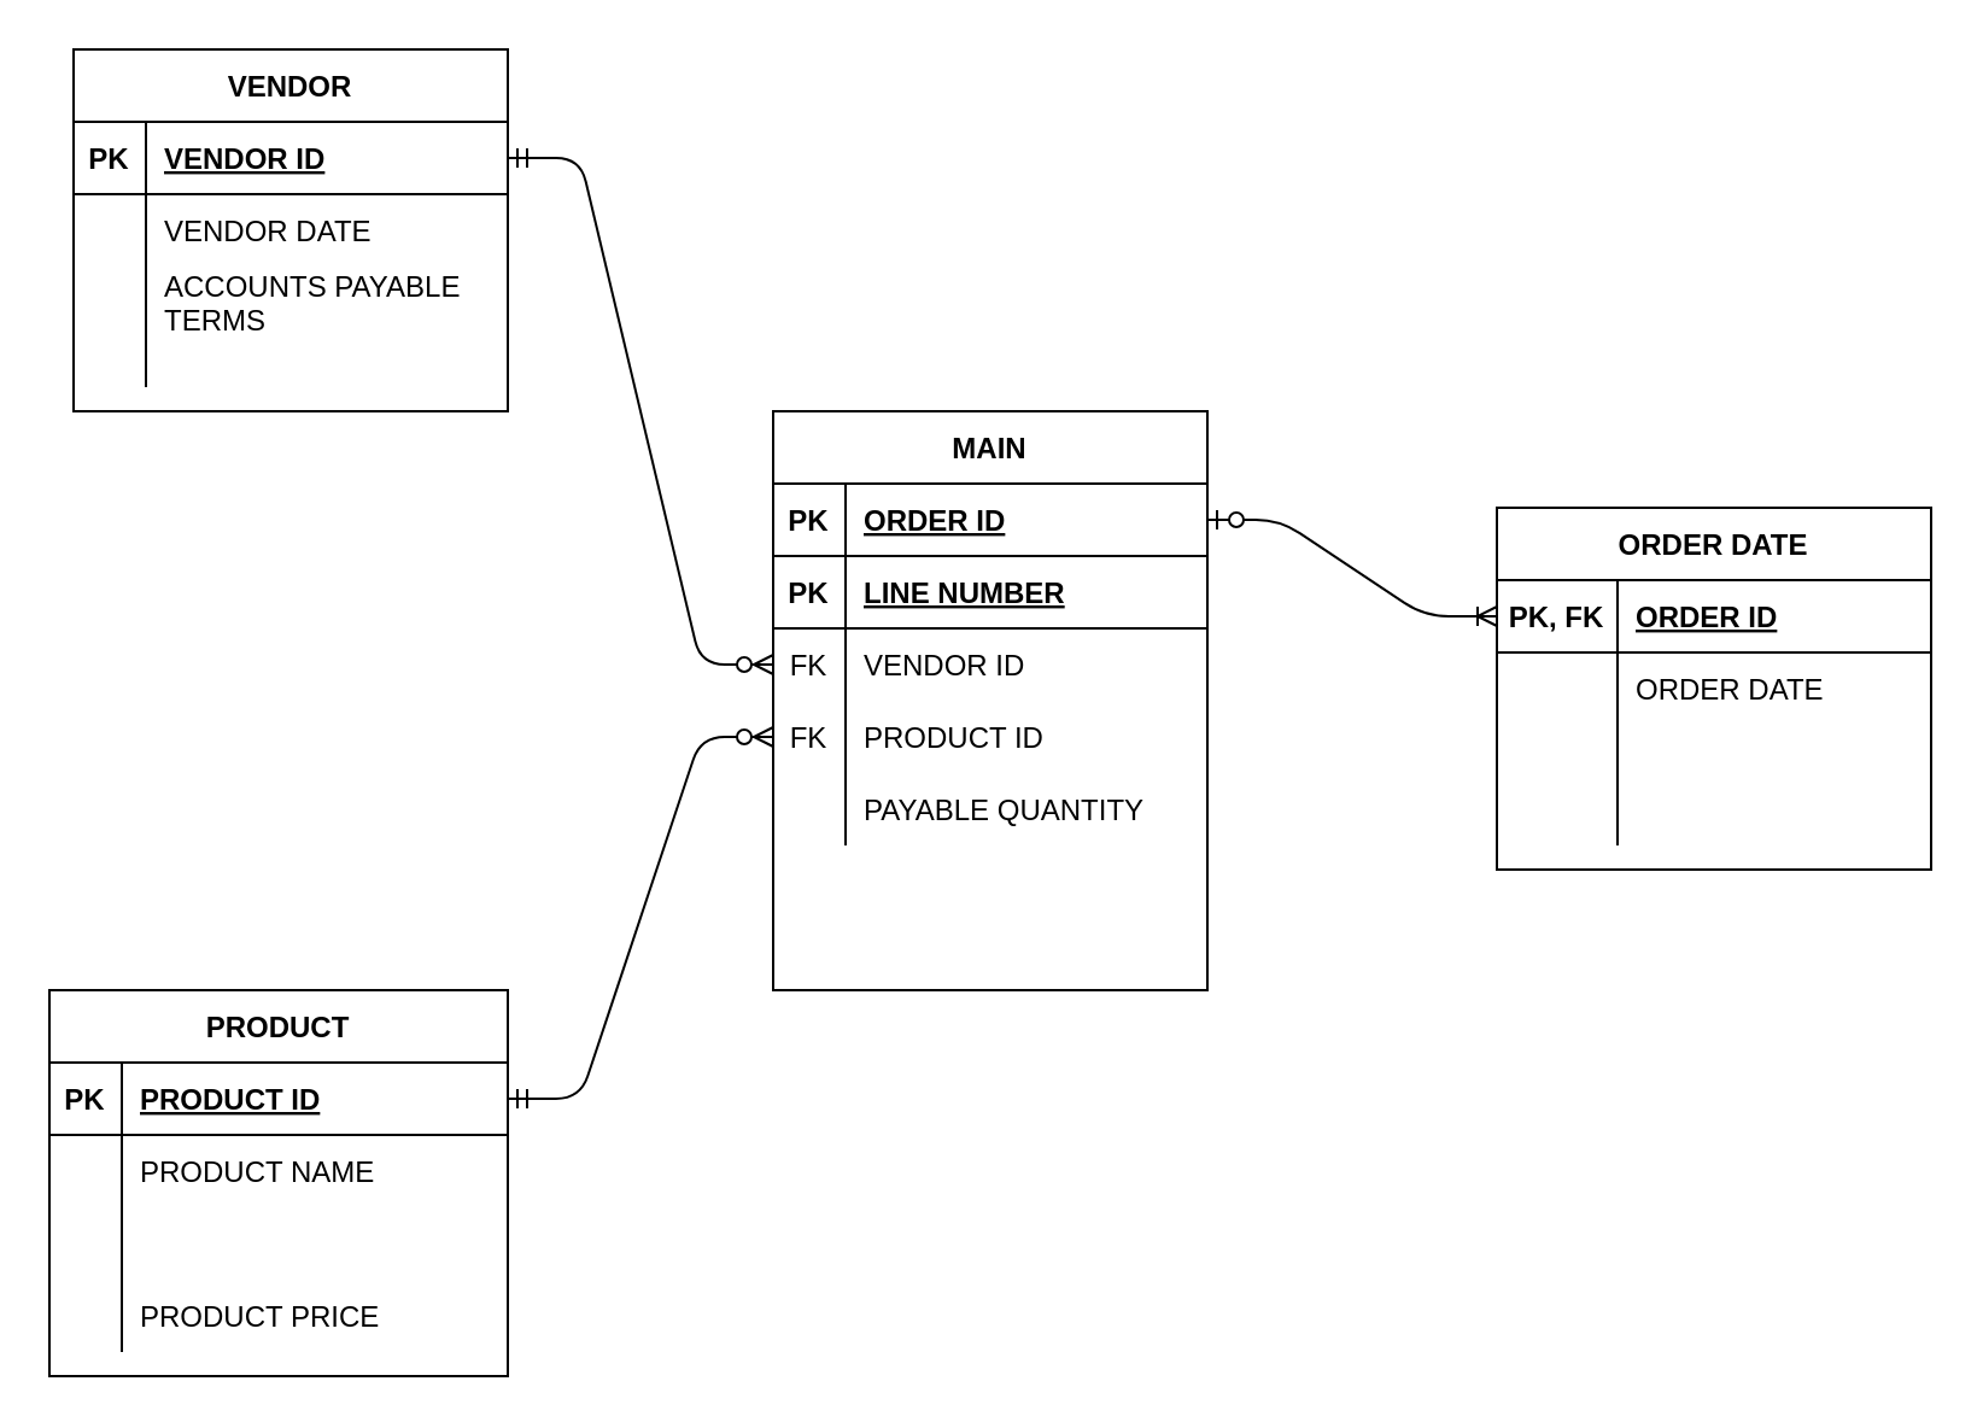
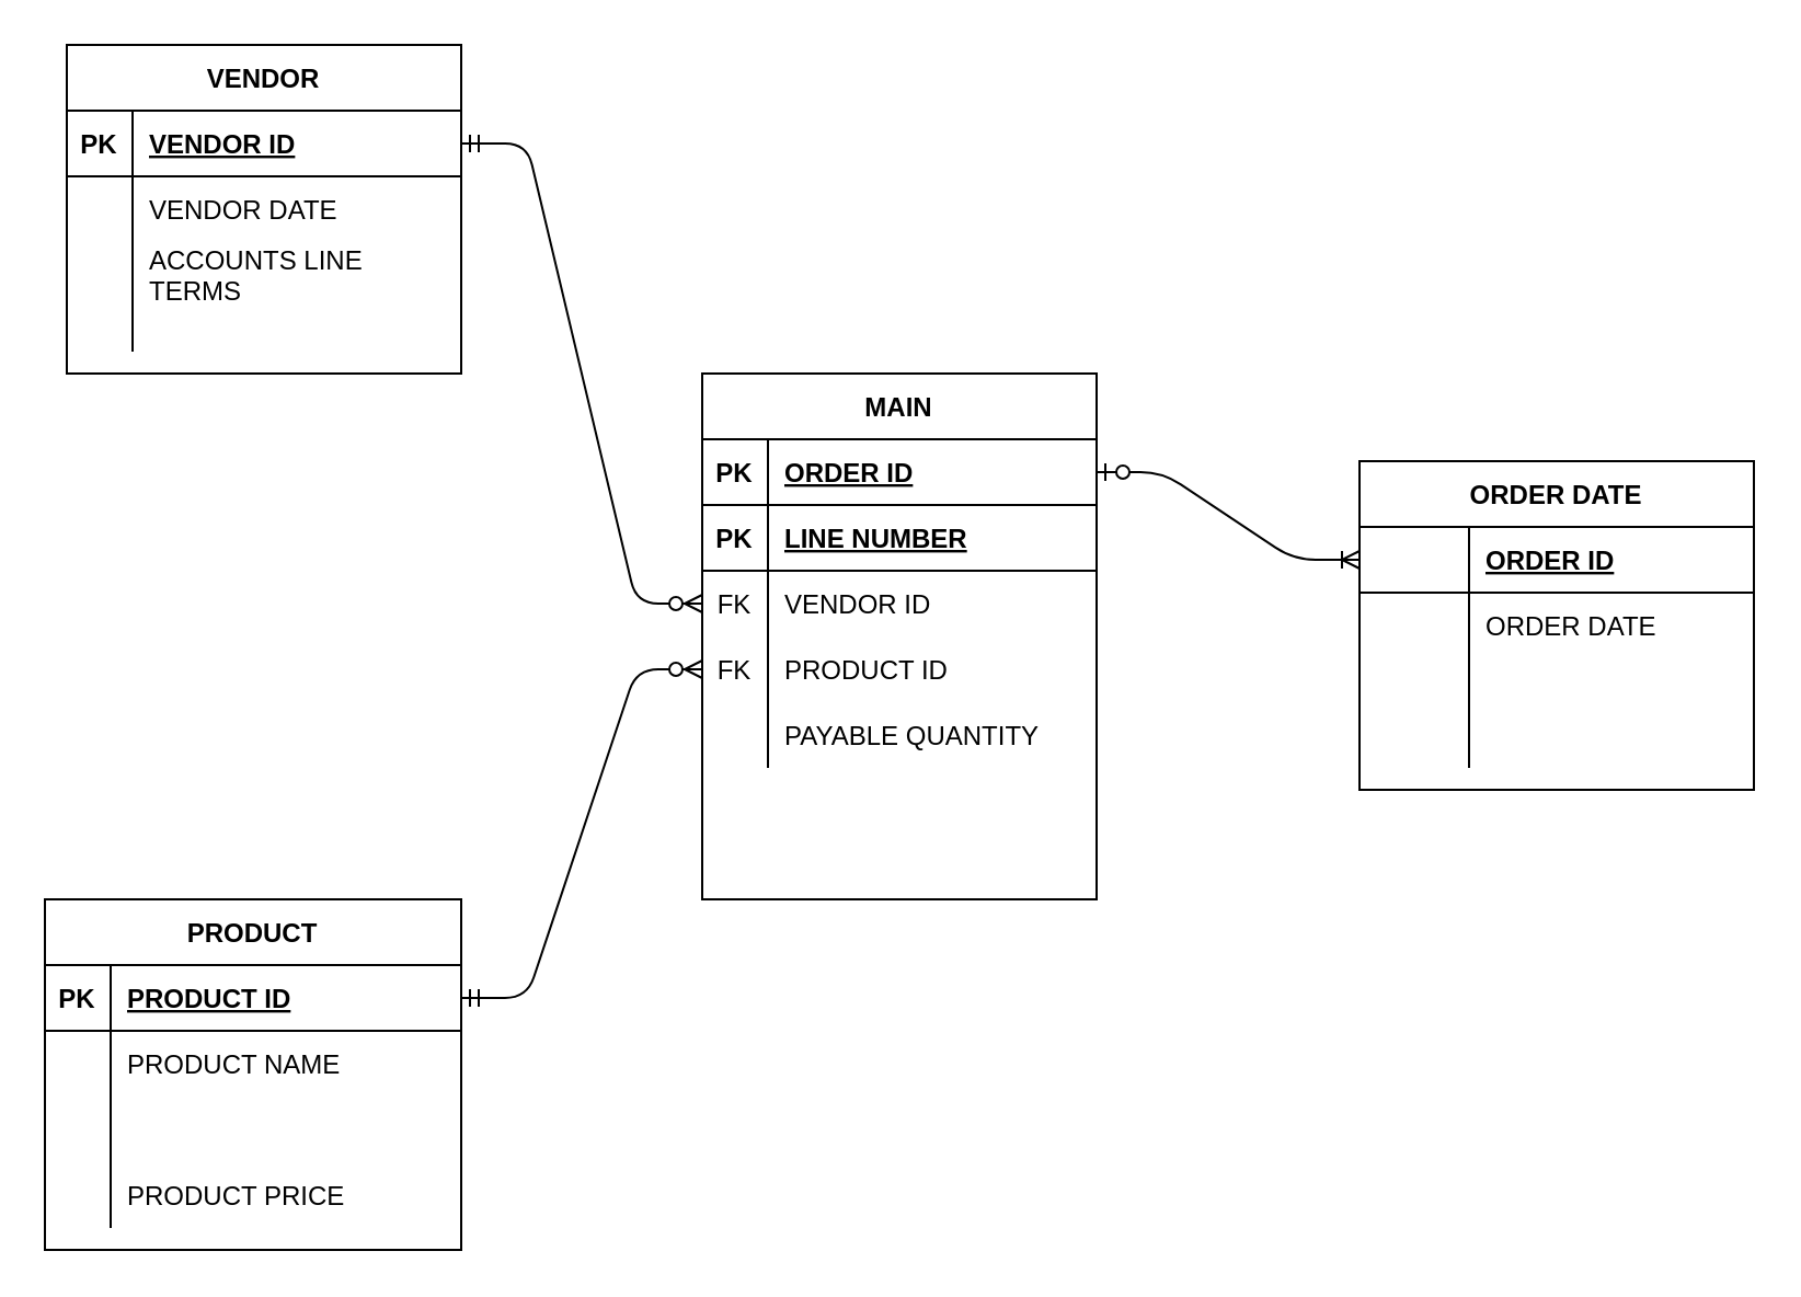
- <mxCell id="39" value="ACCOUNTS PAYABLE&#10;TERMS" style="shape=partialRectangle;connectable=0;fillColor=none;top=0;left=0;bottom=0;right=0;align=left;spacingLeft=6;overflow=hidden;" vertex="1" parent="37"><mxGeometry x="30" width="150" height="30" as="geometry" /></mxCell>
+ <mxCell id="39" value="ACCOUNTS LINE&#10;TERMS" style="shape=partialRectangle;connectable=0;fillColor=none;top=0;left=0;bottom=0;right=0;align=left;spacingLeft=6;overflow=hidden;" vertex="1" parent="37"><mxGeometry x="30" width="150" height="30" as="geometry" /></mxCell>
- <mxCell id="20" value="PK, FK" style="shape=partialRectangle;connectable=0;fillColor=none;top=0;left=0;bottom=0;right=0;fontStyle=1;overflow=hidden;" vertex="1" parent="19"><mxGeometry width="50" height="30" as="geometry" /></mxCell>
